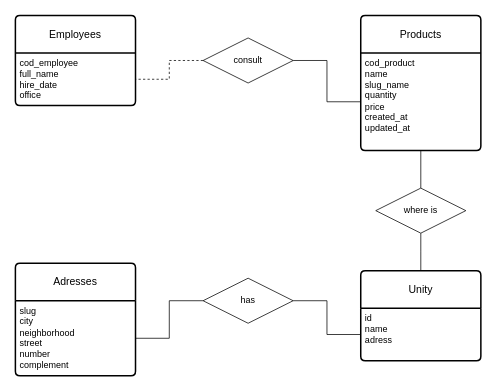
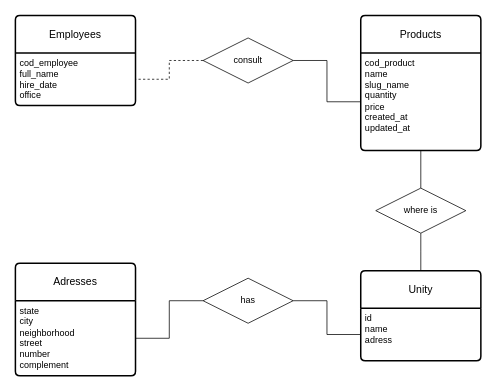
- <mxCell id="15" value="slug&lt;br&gt;city&lt;br&gt;neighborhood&lt;br&gt;street&lt;br&gt;number&lt;br&gt;complement" style="align=left;strokeColor=none;fillColor=none;spacingLeft=4;fontSize=12;verticalAlign=top;resizable=0;rotatable=0;part=1;html=1;" vertex="1" parent="14"><mxGeometry y="50" width="160" height="100" as="geometry" /></mxCell>
+ <mxCell id="15" value="state&lt;br&gt;city&lt;br&gt;neighborhood&lt;br&gt;street&lt;br&gt;number&lt;br&gt;complement" style="align=left;strokeColor=none;fillColor=none;spacingLeft=4;fontSize=12;verticalAlign=top;resizable=0;rotatable=0;part=1;html=1;" vertex="1" parent="14"><mxGeometry y="50" width="160" height="100" as="geometry" /></mxCell>
